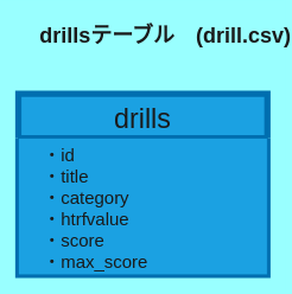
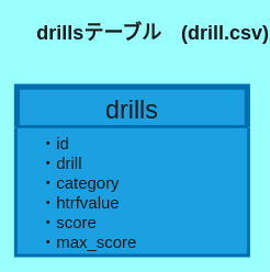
- <mxCell id="3" value="    ・id&#10;    ・title&#10;    ・category&#10;    ・htrfvalue&#10;    ・score&#10;    ・max_score" style="text;strokeColor=#006EAF;fillColor=#1ba1e2;spacingLeft=4;spacingRight=4;overflow=hidden;rotatable=0;points=[[0,0.5],[1,0.5]];portConstraint=eastwest;fontSize=20;fontColor=#1A1A1A;align=left;" vertex="1" parent="2"><mxGeometry y="50" width="280" height="154" as="geometry" /></mxCell>
+ <mxCell id="3" value="    ・id&#10;    ・drill&#10;    ・category&#10;    ・htrfvalue&#10;    ・score&#10;    ・max_score" style="text;strokeColor=#006EAF;fillColor=#1ba1e2;spacingLeft=4;spacingRight=4;overflow=hidden;rotatable=0;points=[[0,0.5],[1,0.5]];portConstraint=eastwest;fontSize=20;fontColor=#1A1A1A;align=left;" vertex="1" parent="2"><mxGeometry y="50" width="280" height="154" as="geometry" /></mxCell>
